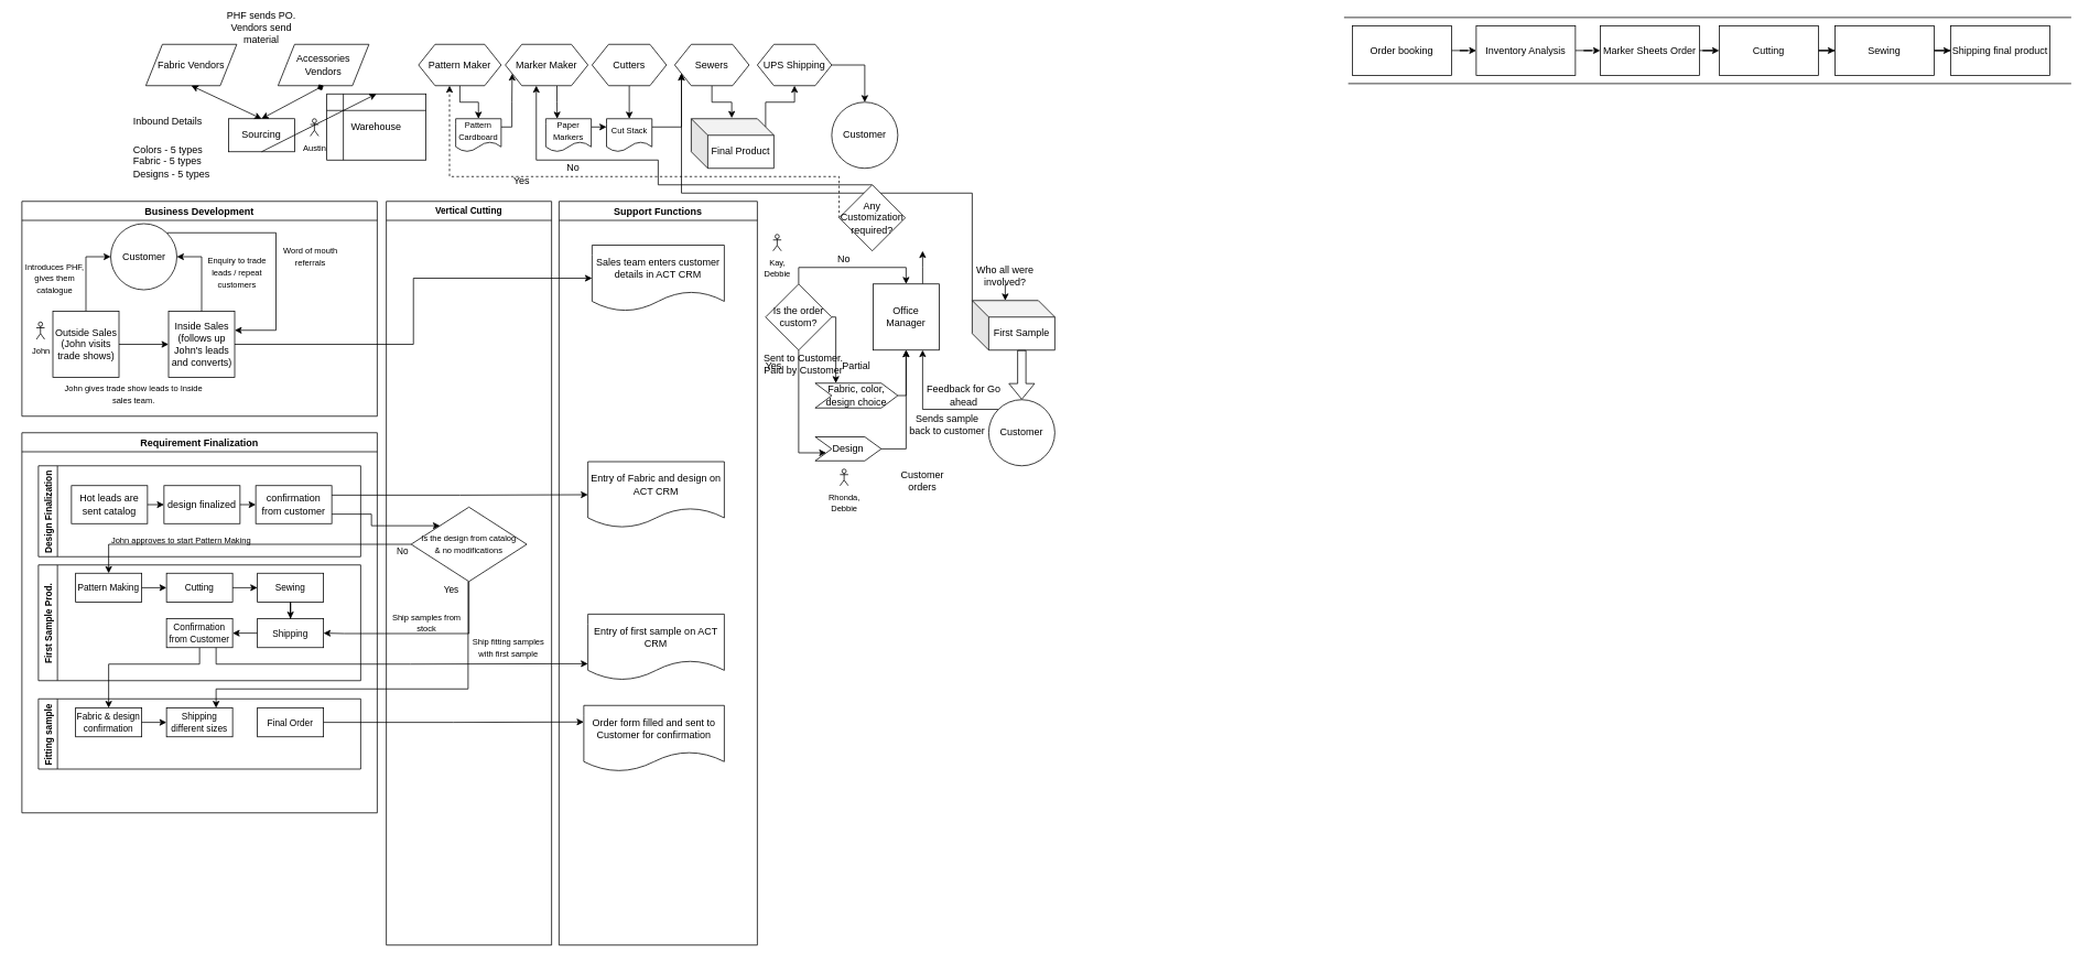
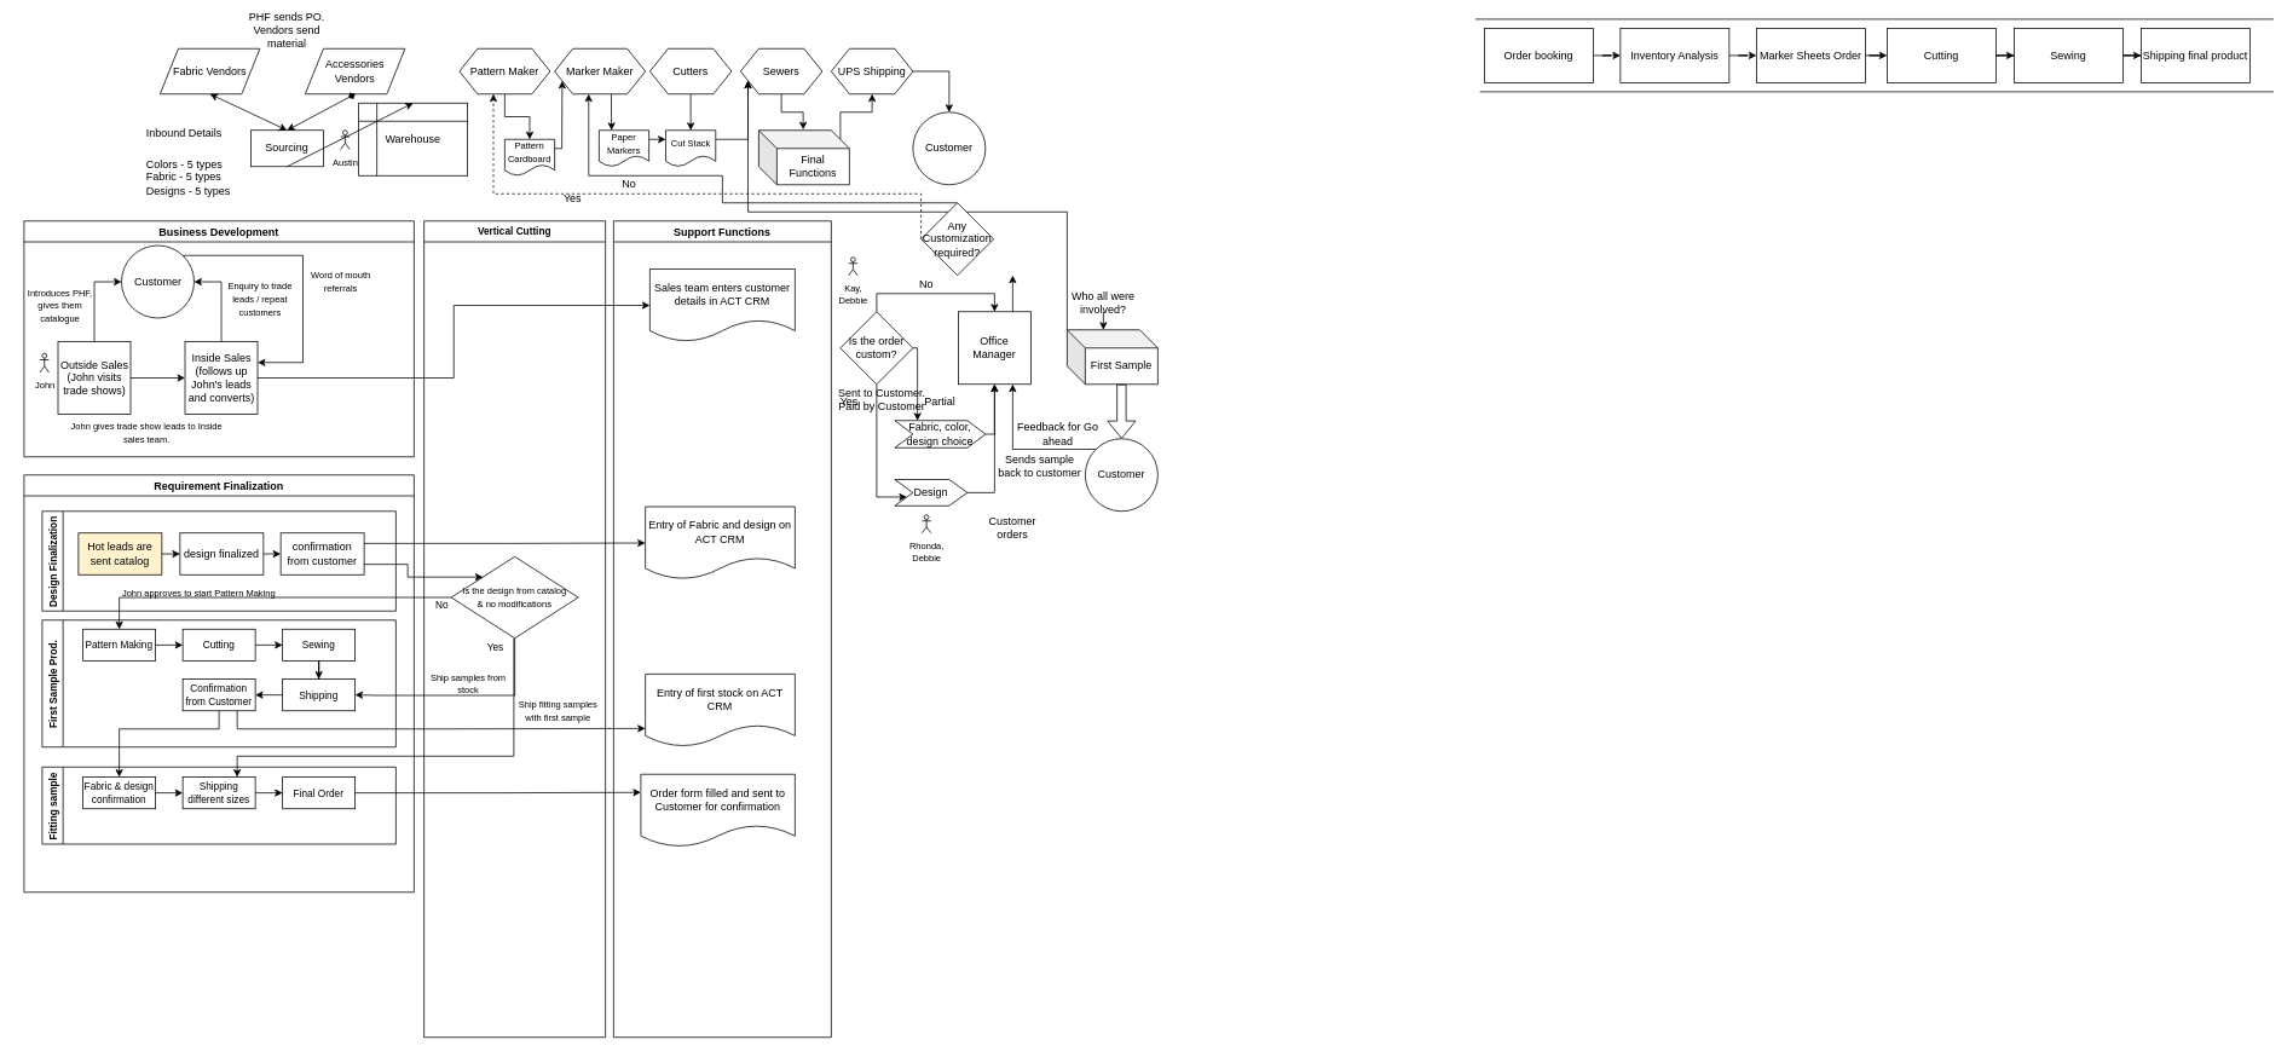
- <mxCell id="54" value="&lt;font style=&quot;font-size: 10px&quot;&gt;Pattern&lt;br&gt;Cardboard&lt;/font&gt;" style="shape=document;whiteSpace=wrap;html=1;boundedLbl=1;" parent="1" vertex="1"><mxGeometry x="551" y="143" width="55" height="40" as="geometry" /></mxCell>
+ <mxCell id="54" value="&lt;font style=&quot;font-size: 10px&quot;&gt;Pattern&lt;br&gt;Cardboard&lt;/font&gt;" style="shape=document;whiteSpace=wrap;html=1;boundedLbl=1;" parent="1" vertex="1"><mxGeometry x="556" y="153" width="55" height="40" as="geometry" /></mxCell>
- <mxCell id="60" value="Final Product" style="shape=cube;whiteSpace=wrap;html=1;boundedLbl=1;backgroundOutline=1;darkOpacity=0.05;darkOpacity2=0.1;" parent="1" vertex="1"><mxGeometry x="836" y="143" width="100" height="60" as="geometry" /></mxCell>
+ <mxCell id="60" value="Final Functions" style="shape=cube;whiteSpace=wrap;html=1;boundedLbl=1;backgroundOutline=1;darkOpacity=0.05;darkOpacity2=0.1;" parent="1" vertex="1"><mxGeometry x="836" y="143" width="100" height="60" as="geometry" /></mxCell>
- <mxCell id="96" value="Hot leads are sent catalog" style="rounded=0;whiteSpace=wrap;html=1;" vertex="1" parent="95"><mxGeometry x="40" y="24" width="92" height="46" as="geometry" /></mxCell>
+ <mxCell id="96" value="Hot leads are sent catalog" style="rounded=0;whiteSpace=wrap;html=1;fillColor=#fff2cc;" vertex="1" parent="95"><mxGeometry x="40" y="24" width="92" height="46" as="geometry" /></mxCell>
- <mxCell id="91" value="Entry of first sample on ACT CRM" style="shape=document;whiteSpace=wrap;html=1;boundedLbl=1;" vertex="1" parent="88"><mxGeometry x="35" y="499.5" width="165" height="80" as="geometry" /></mxCell>
+ <mxCell id="91" value="Entry of first stock on ACT CRM" style="shape=document;whiteSpace=wrap;html=1;boundedLbl=1;" vertex="1" parent="88"><mxGeometry x="35" y="499.5" width="165" height="80" as="geometry" /></mxCell>
+ <mxCell id="111" style="edgeStyle=orthogonalEdgeStyle;rounded=0;orthogonalLoop=1;jettySize=auto;html=1;exitX=1;exitY=0.5;exitDx=0;exitDy=0;entryX=0;entryY=0.5;entryDx=0;entryDy=0;fontSize=11;" edge="1" parent="106" source="108" target="109"><mxGeometry relative="1" as="geometry" /></mxCell>
